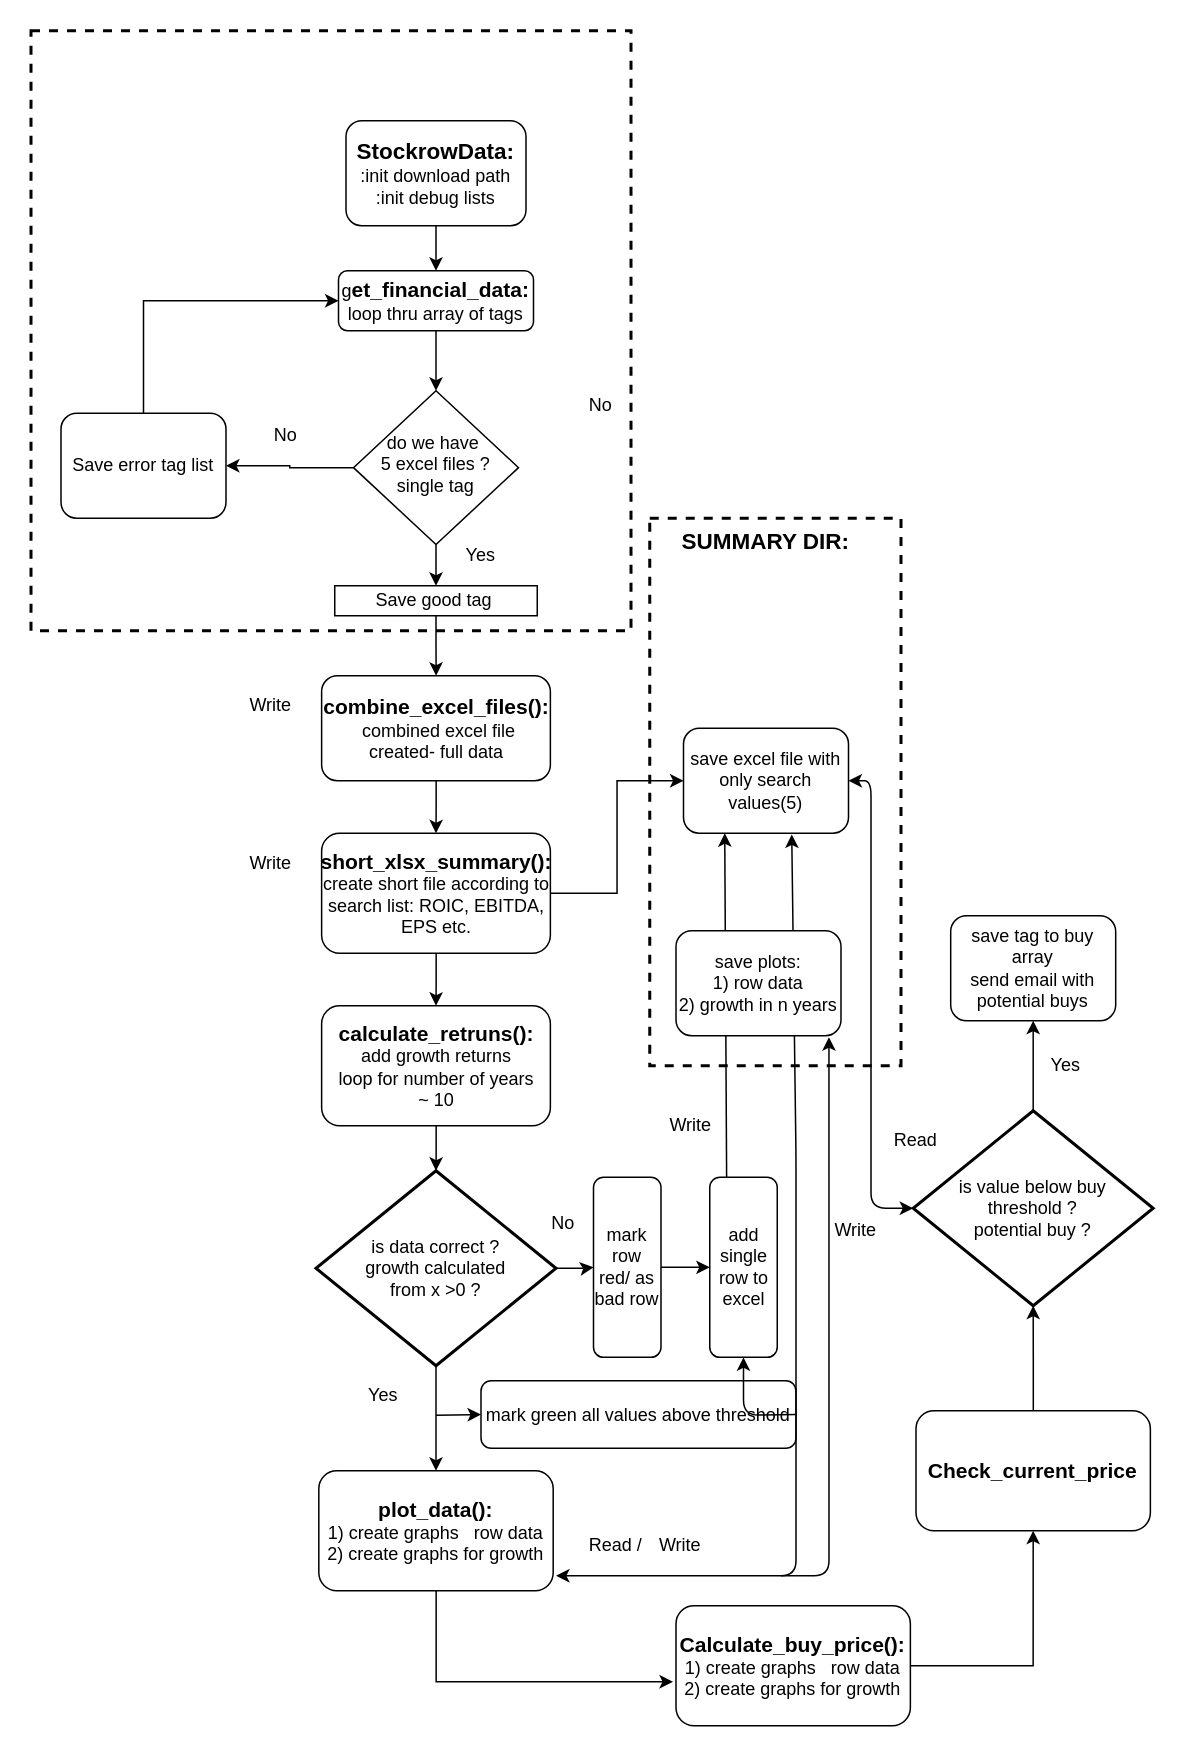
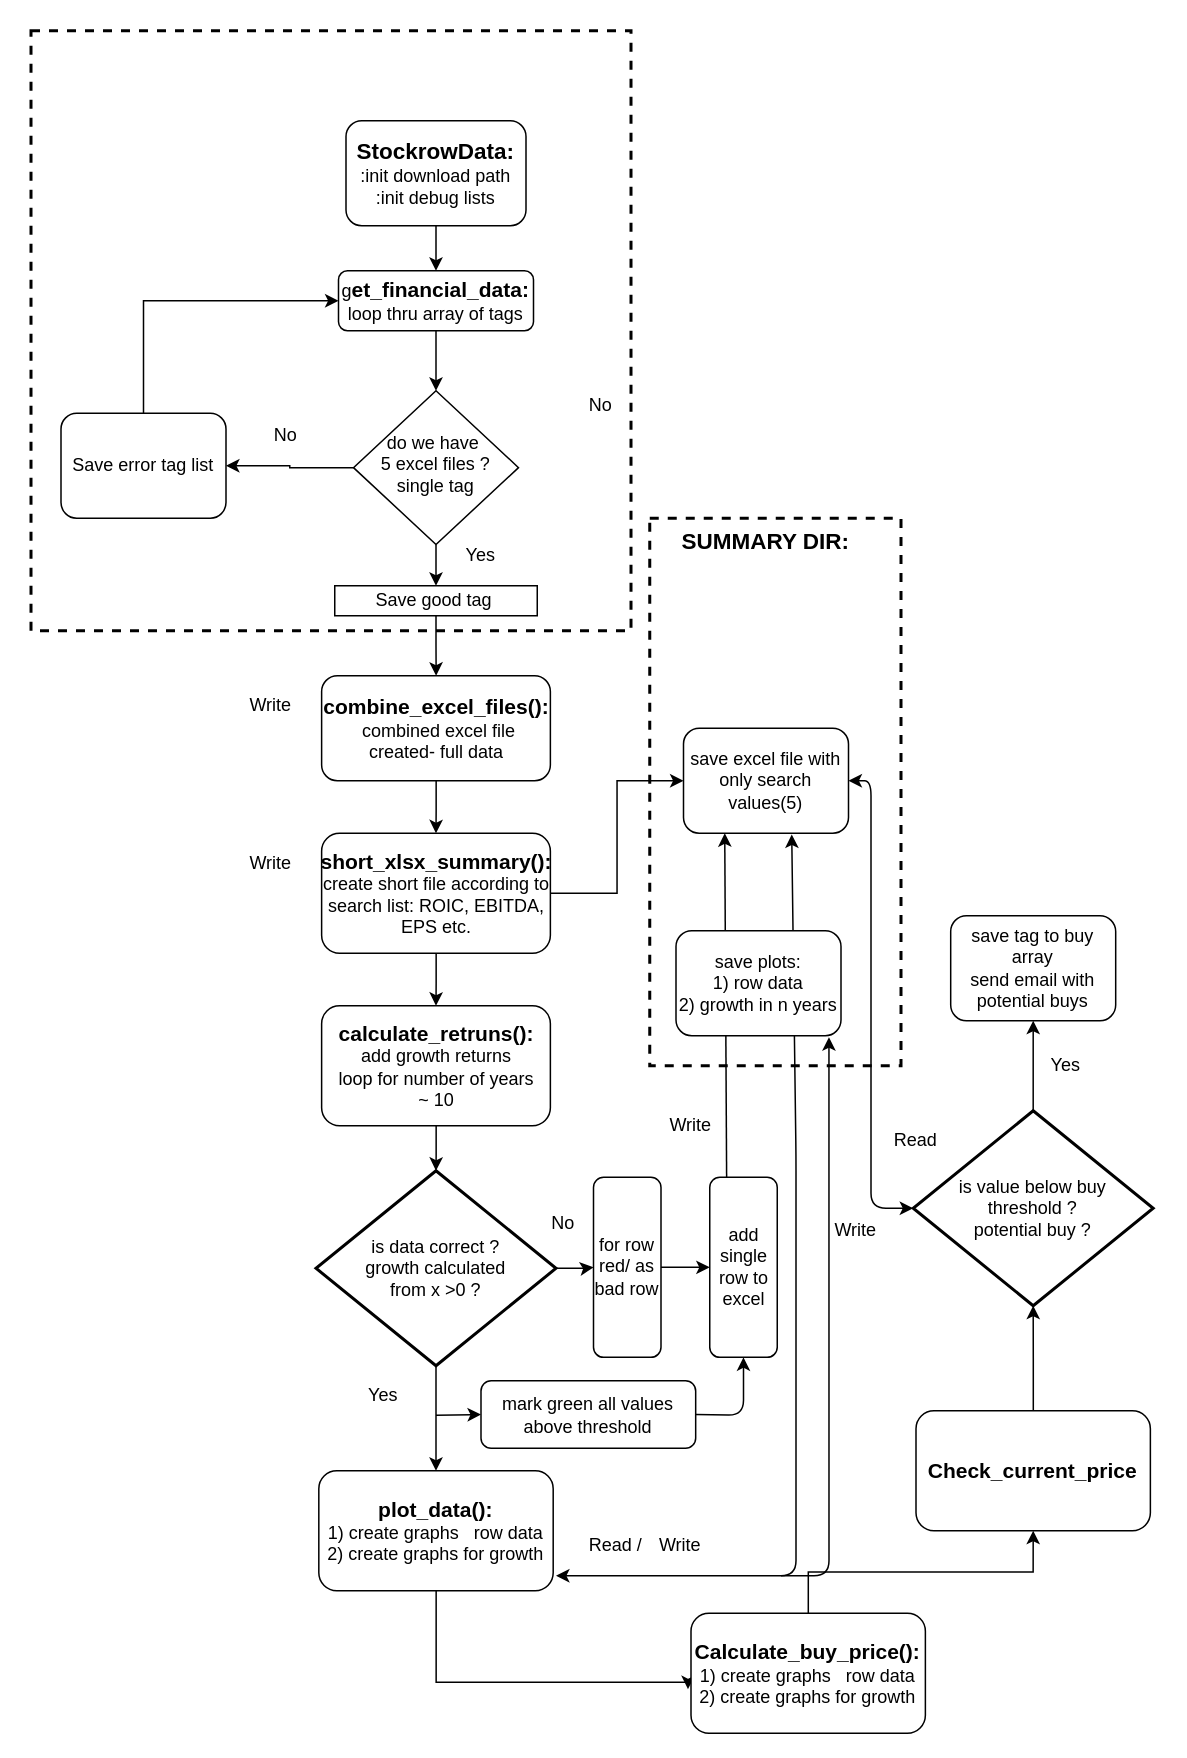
- <mxCell id="33" value="mark row red/ as bad row" style="rounded=1;whiteSpace=wrap;html=1;fontSize=12;glass=0;strokeWidth=1;shadow=0;direction=west;" vertex="1" parent="1"><mxGeometry x="395" y="784.38" width="45" height="120.01" as="geometry" /></mxCell>
+ <mxCell id="33" value="for row red/ as bad row" style="rounded=1;whiteSpace=wrap;html=1;fontSize=12;glass=0;strokeWidth=1;shadow=0;direction=west;" vertex="1" parent="1"><mxGeometry x="395" y="784.38" width="45" height="120.01" as="geometry" /></mxCell>
- <mxCell id="36" value="mark green all values above threshold" style="rounded=1;whiteSpace=wrap;html=1;fontSize=12;glass=0;strokeWidth=1;shadow=0;direction=west;" vertex="1" parent="1"><mxGeometry x="320" y="920" width="210" height="45" as="geometry" /></mxCell>
+ <mxCell id="36" value="mark green all values above threshold" style="rounded=1;whiteSpace=wrap;html=1;fontSize=12;glass=0;strokeWidth=1;shadow=0;direction=west;" vertex="1" parent="1"><mxGeometry x="320" y="920" width="143.12" height="45" as="geometry" /></mxCell>
- <mxCell id="45" value="&lt;font style=&quot;font-size: 14px&quot;&gt;&lt;b&gt;Calculate_buy_price()&lt;/b&gt;&lt;/font&gt;&lt;font style=&quot;font-size: 14px&quot;&gt;&lt;b&gt;:&lt;br&gt;&lt;/b&gt;&lt;/font&gt;1) create graphs&amp;nbsp; &amp;nbsp;row data&lt;br&gt;2) create graphs for growth" style="rounded=1;whiteSpace=wrap;html=1;fontSize=12;glass=0;strokeWidth=1;shadow=0;" vertex="1" parent="1"><mxGeometry x="450" y="1070" width="156.25" height="80" as="geometry" /></mxCell>
+ <mxCell id="45" value="&lt;font style=&quot;font-size: 14px&quot;&gt;&lt;b&gt;Calculate_buy_price()&lt;/b&gt;&lt;/font&gt;&lt;font style=&quot;font-size: 14px&quot;&gt;&lt;b&gt;:&lt;br&gt;&lt;/b&gt;&lt;/font&gt;1) create graphs&amp;nbsp; &amp;nbsp;row data&lt;br&gt;2) create graphs for growth" style="rounded=1;whiteSpace=wrap;html=1;fontSize=12;glass=0;strokeWidth=1;shadow=0;" vertex="1" parent="1"><mxGeometry x="460" y="1075" width="156.25" height="80" as="geometry" /></mxCell>
